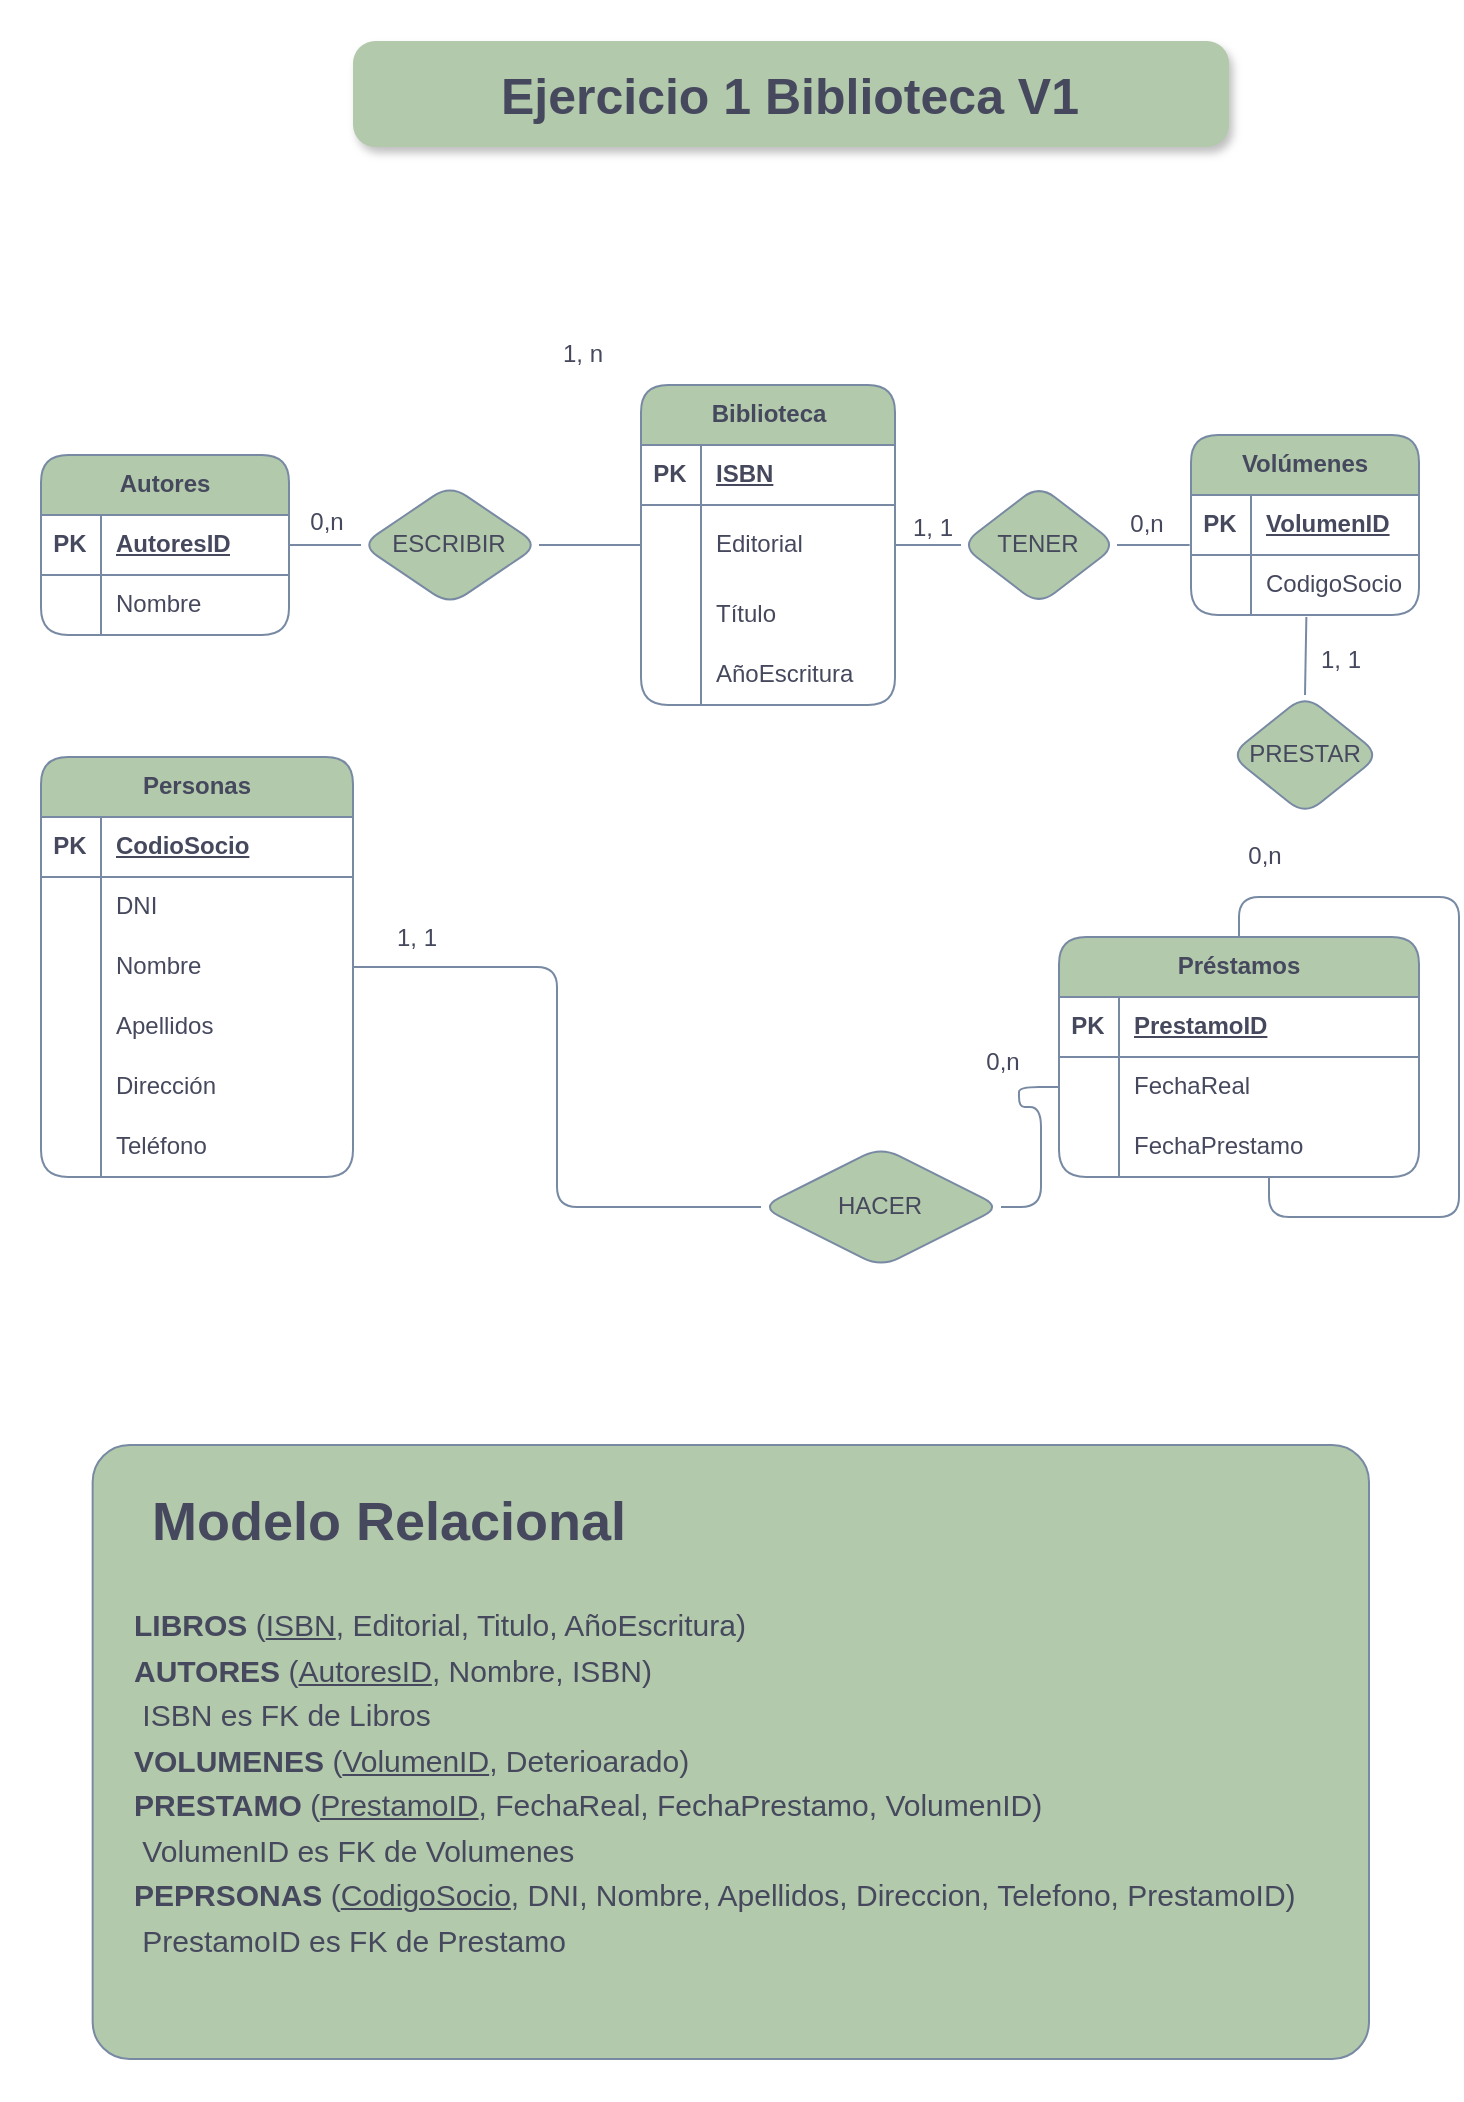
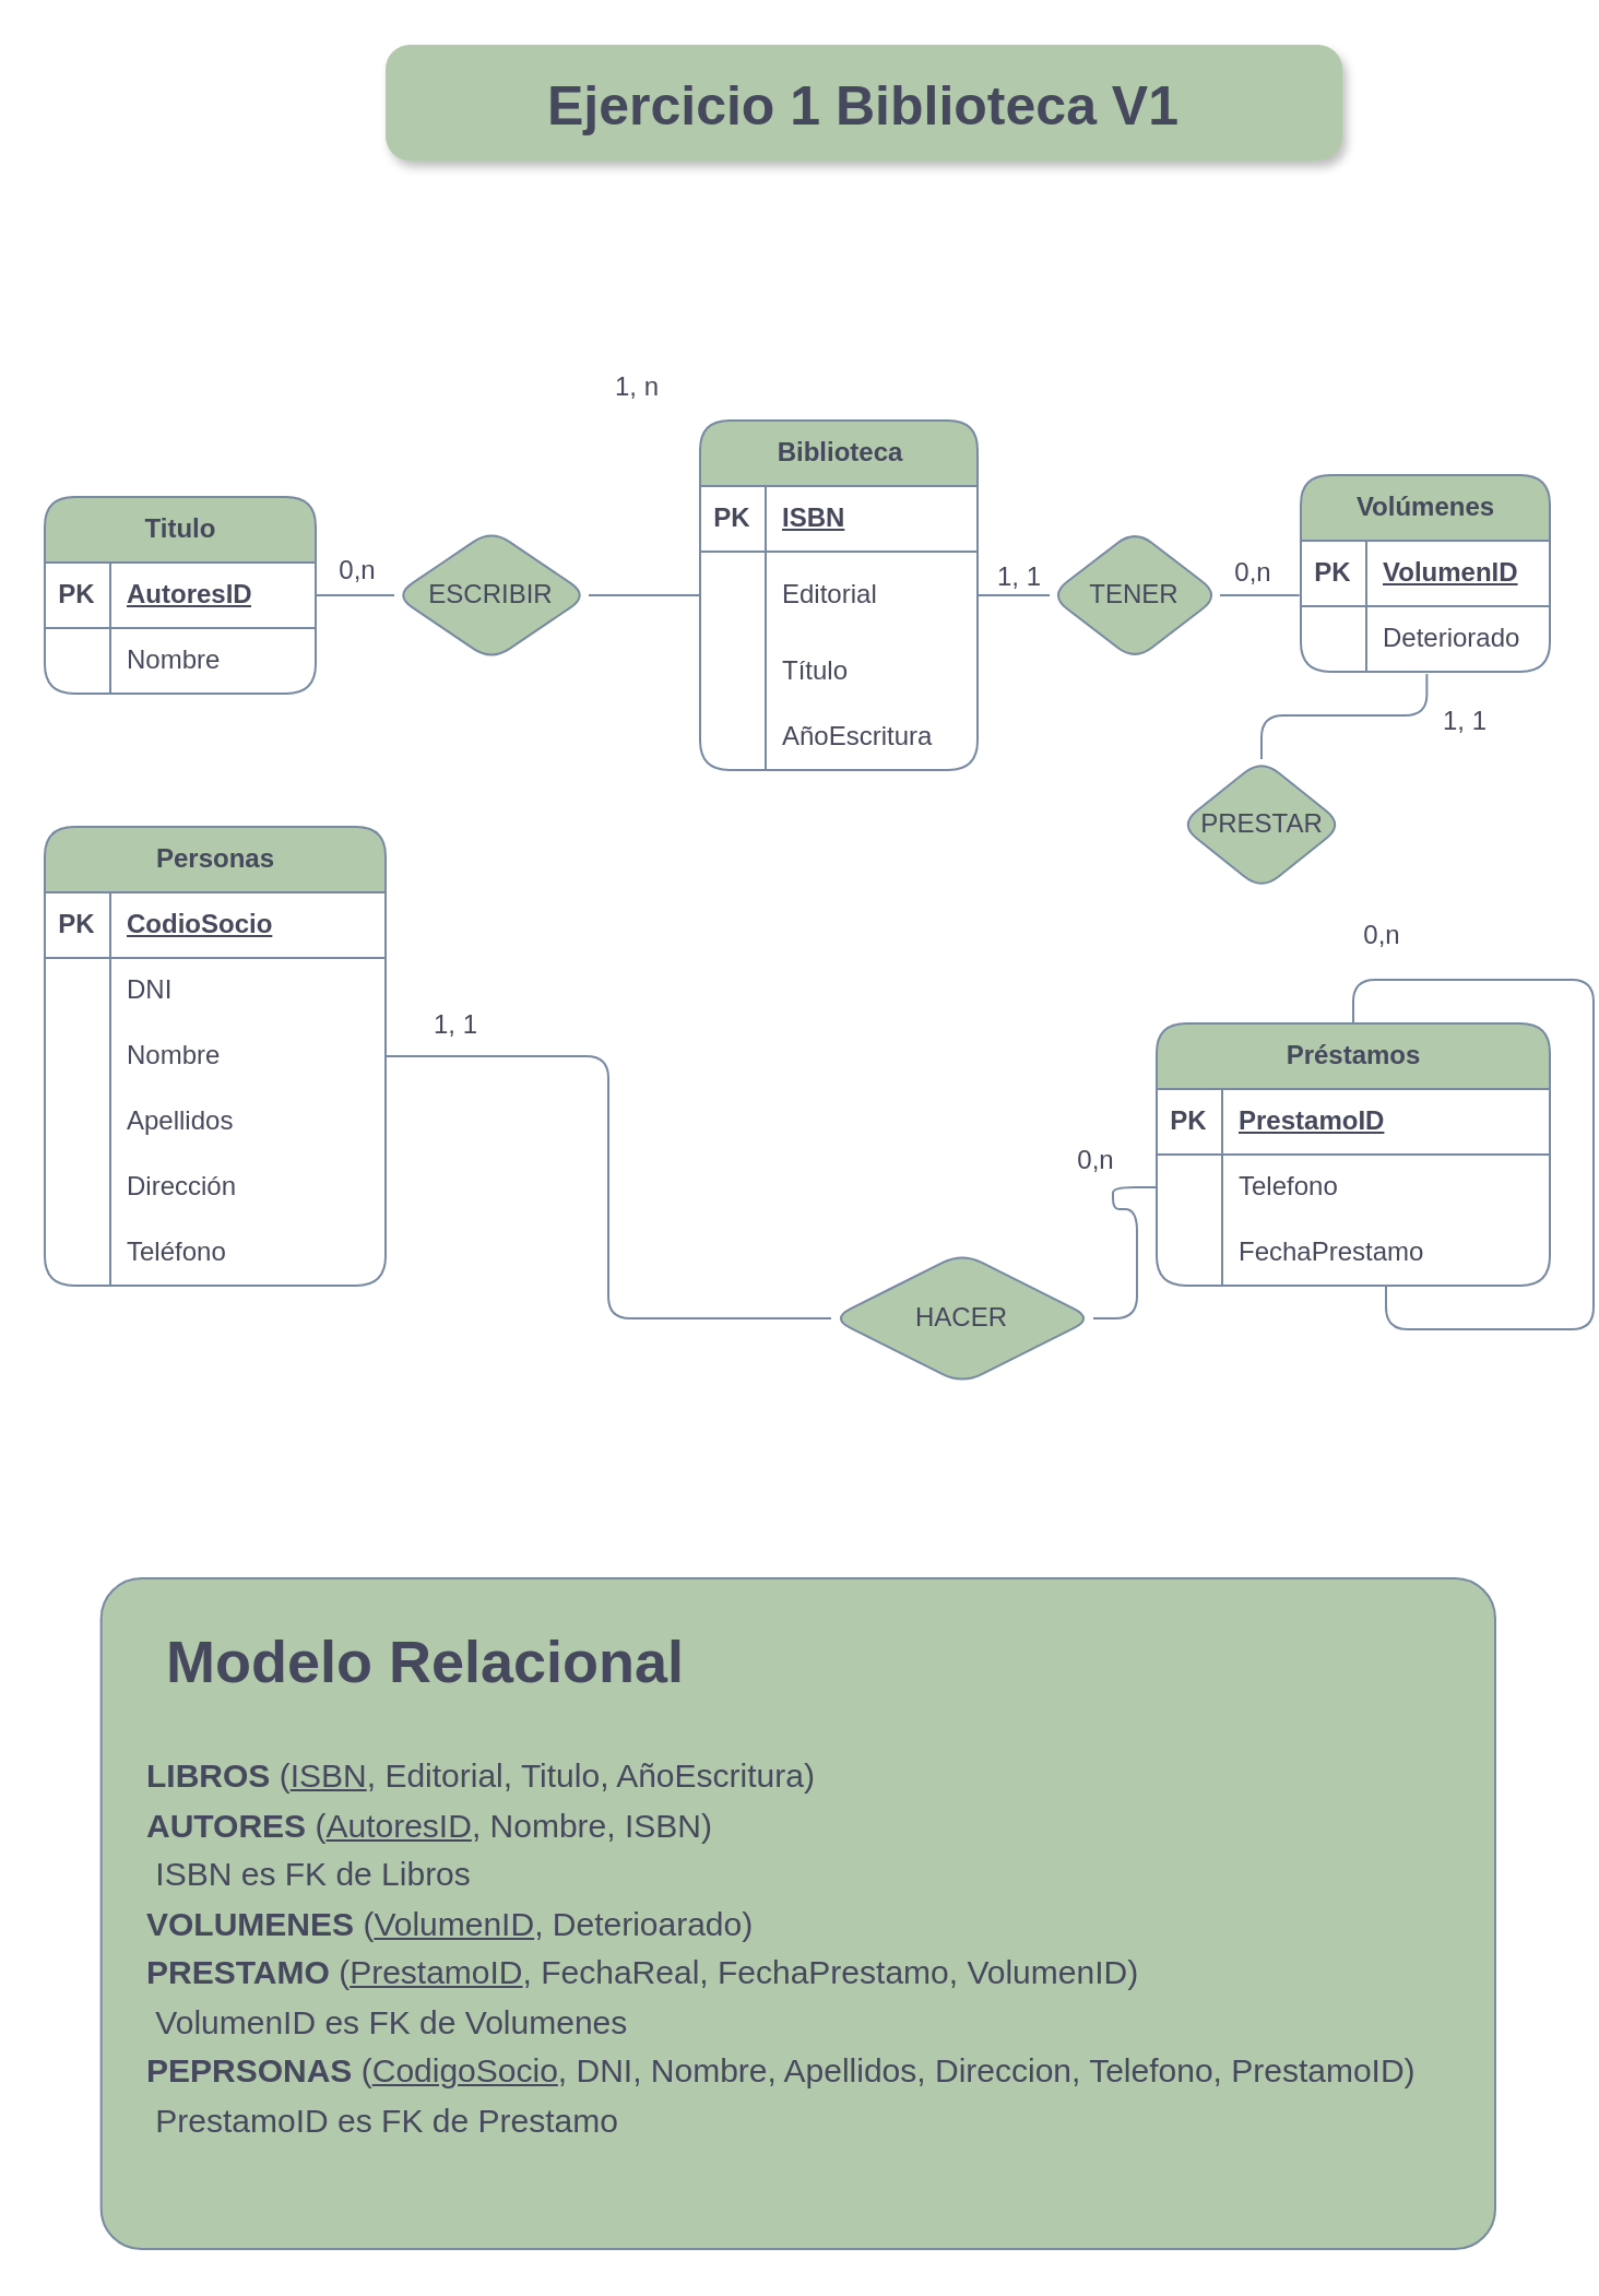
- <mxCell id="2" value="Autores" style="shape=table;startSize=30;container=1;collapsible=1;childLayout=tableLayout;fixedRows=1;rowLines=0;fontStyle=1;align=center;resizeLast=1;html=1;labelBackgroundColor=none;fillColor=#B2C9AB;strokeColor=#788AA3;fontColor=#46495D;rounded=1;movable=0;resizable=0;rotatable=0;deletable=0;editable=0;locked=1;connectable=0;" vertex="1" parent="1"><mxGeometry x="20" y="227" width="124" height="90" as="geometry" /></mxCell>
+ <mxCell id="2" value="Titulo" style="shape=table;startSize=30;container=1;collapsible=1;childLayout=tableLayout;fixedRows=1;rowLines=0;fontStyle=1;align=center;resizeLast=1;html=1;labelBackgroundColor=none;fillColor=#B2C9AB;strokeColor=#788AA3;fontColor=#46495D;rounded=1;movable=0;resizable=0;rotatable=0;deletable=0;editable=0;locked=1;connectable=0;" vertex="1" parent="1"><mxGeometry x="20" y="227" width="124" height="90" as="geometry" /></mxCell>
- <mxCell id="30" value="CodigoSocio" style="shape=partialRectangle;connectable=0;fillColor=none;top=0;left=0;bottom=0;right=0;align=left;spacingLeft=6;overflow=hidden;whiteSpace=wrap;html=1;labelBackgroundColor=none;strokeColor=#788AA3;fontColor=#46495D;rounded=1;movable=0;resizable=0;rotatable=0;deletable=0;editable=0;locked=1;" vertex="1" parent="28"><mxGeometry x="30" width="84" height="30" as="geometry"><mxRectangle width="84" height="30" as="alternateBounds" /></mxGeometry></mxCell>
+ <mxCell id="30" value="Deteriorado" style="shape=partialRectangle;connectable=0;fillColor=none;top=0;left=0;bottom=0;right=0;align=left;spacingLeft=6;overflow=hidden;whiteSpace=wrap;html=1;labelBackgroundColor=none;strokeColor=#788AA3;fontColor=#46495D;rounded=1;movable=0;resizable=0;rotatable=0;deletable=0;editable=0;locked=1;" vertex="1" parent="28"><mxGeometry x="30" width="84" height="30" as="geometry"><mxRectangle width="84" height="30" as="alternateBounds" /></mxGeometry></mxCell>
- <mxCell id="45" value="PRESTAR" style="shape=rhombus;perimeter=rhombusPerimeter;whiteSpace=wrap;html=1;align=center;labelBackgroundColor=none;fillColor=#B2C9AB;strokeColor=#788AA3;fontColor=#46495D;rounded=1;movable=0;resizable=0;rotatable=0;deletable=0;editable=0;locked=1;connectable=0;" vertex="1" parent="1"><mxGeometry x="614.5" y="347" width="75" height="60" as="geometry" /></mxCell>
+ <mxCell id="45" value="PRESTAR" style="shape=rhombus;perimeter=rhombusPerimeter;whiteSpace=wrap;html=1;align=center;labelBackgroundColor=none;fillColor=#B2C9AB;strokeColor=#788AA3;fontColor=#46495D;rounded=1;movable=0;resizable=0;rotatable=0;deletable=0;editable=0;locked=1;connectable=0;" vertex="1" parent="1"><mxGeometry x="539.5" y="347" width="75" height="60" as="geometry" /></mxCell>
- <mxCell id="40" value="FechaReal" style="shape=partialRectangle;connectable=0;fillColor=none;top=0;left=0;bottom=0;right=0;align=left;spacingLeft=6;overflow=hidden;whiteSpace=wrap;html=1;labelBackgroundColor=none;strokeColor=#788AA3;fontColor=#46495D;rounded=1;movable=0;resizable=0;rotatable=0;deletable=0;editable=0;locked=1;" vertex="1" parent="38"><mxGeometry x="30" width="150" height="30" as="geometry"><mxRectangle width="150" height="30" as="alternateBounds" /></mxGeometry></mxCell>
+ <mxCell id="40" value="Telefono" style="shape=partialRectangle;connectable=0;fillColor=none;top=0;left=0;bottom=0;right=0;align=left;spacingLeft=6;overflow=hidden;whiteSpace=wrap;html=1;labelBackgroundColor=none;strokeColor=#788AA3;fontColor=#46495D;rounded=1;movable=0;resizable=0;rotatable=0;deletable=0;editable=0;locked=1;" vertex="1" parent="38"><mxGeometry x="30" width="150" height="30" as="geometry"><mxRectangle width="150" height="30" as="alternateBounds" /></mxGeometry></mxCell>
